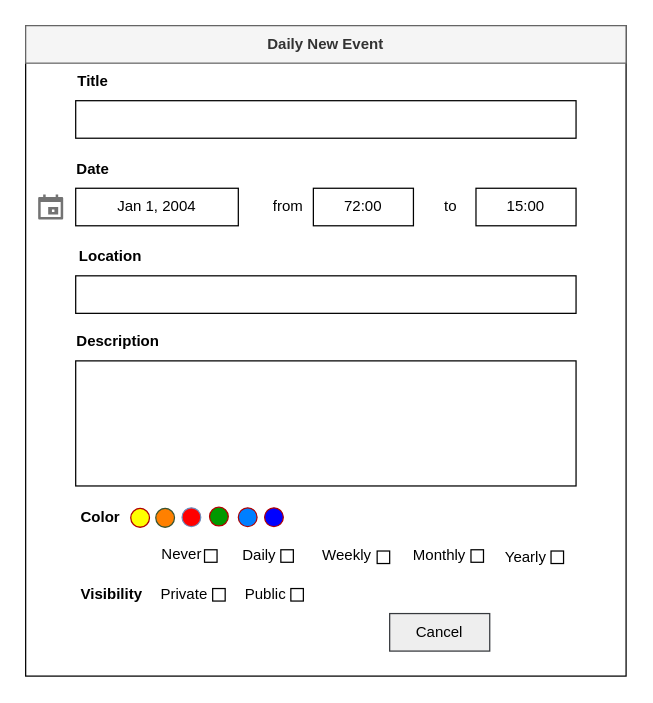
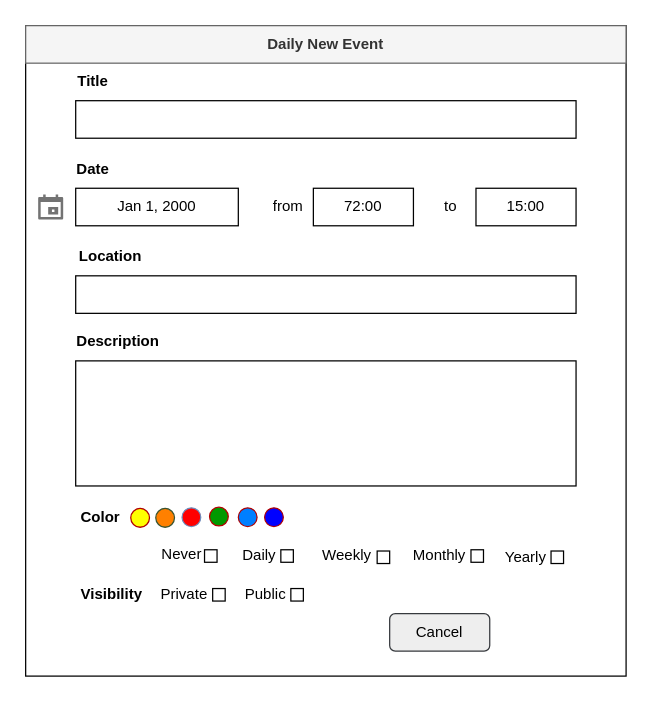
- <mxCell id="4" value="Jan 1, 2004" style="rounded=0;whiteSpace=wrap;html=1;" vertex="1" parent="1"><mxGeometry x="60" y="150" width="130" height="30" as="geometry" /></mxCell>
+ <mxCell id="4" value="Jan 1, 2000" style="rounded=0;whiteSpace=wrap;html=1;" vertex="1" parent="1"><mxGeometry x="60" y="150" width="130" height="30" as="geometry" /></mxCell>
- <mxCell id="37" value="Cancel" style="whiteSpace=wrap;html=1;fillColor=#eeeeee;strokeColor=#36393d;rounded=0;" vertex="1" parent="1"><mxGeometry x="311" y="490" width="80" height="30" as="geometry" /></mxCell>
+ <mxCell id="37" value="Cancel" style="rounded=1;whiteSpace=wrap;html=1;fillColor=#eeeeee;strokeColor=#36393d;" vertex="1" parent="1"><mxGeometry x="311" y="490" width="80" height="30" as="geometry" /></mxCell>
